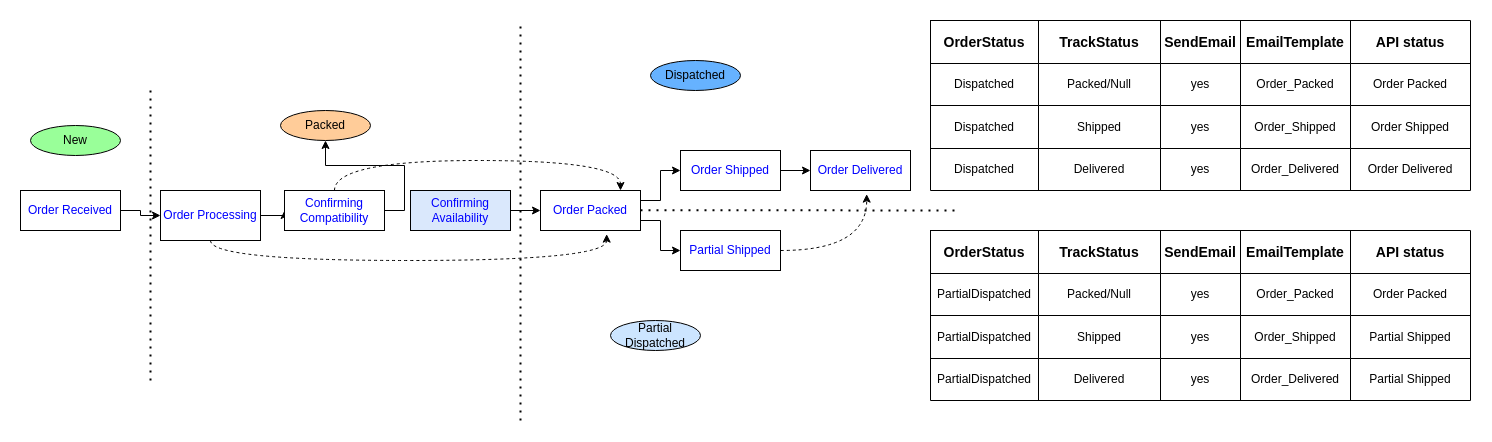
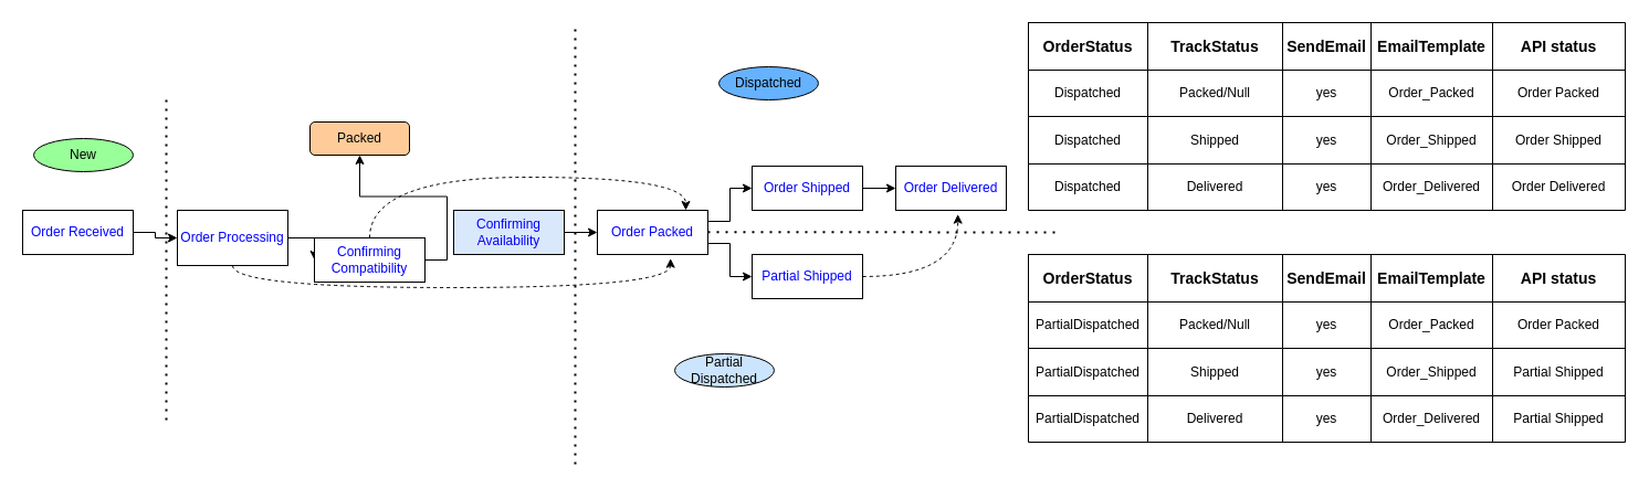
- <mxCell id="15" value="Packed" style="ellipse;whiteSpace=wrap;html=1;fillColor=#FFCC99;" parent="1" vertex="1"><mxGeometry x="280" y="110" width="90" height="30" as="geometry" /></mxCell>
+ <mxCell id="15" value="Packed" style="whiteSpace=wrap;html=1;fillColor=#FFCC99;rounded=1;" parent="1" vertex="1"><mxGeometry x="280" y="110" width="90" height="30" as="geometry" /></mxCell>
- <mxCell id="9" value="&lt;font color=&quot;#0000ff&quot;&gt;Confirming&lt;br&gt;Compatibility&lt;/font&gt;" style="rounded=0;whiteSpace=wrap;html=1;" parent="1" vertex="1"><mxGeometry x="284" y="190" width="100" height="40" as="geometry" /></mxCell>
+ <mxCell id="9" value="&lt;font color=&quot;#0000ff&quot;&gt;Confirming&lt;br&gt;Compatibility&lt;/font&gt;" style="rounded=0;whiteSpace=wrap;html=1;" parent="1" vertex="1"><mxGeometry x="284" y="215" width="100" height="40" as="geometry" /></mxCell>
